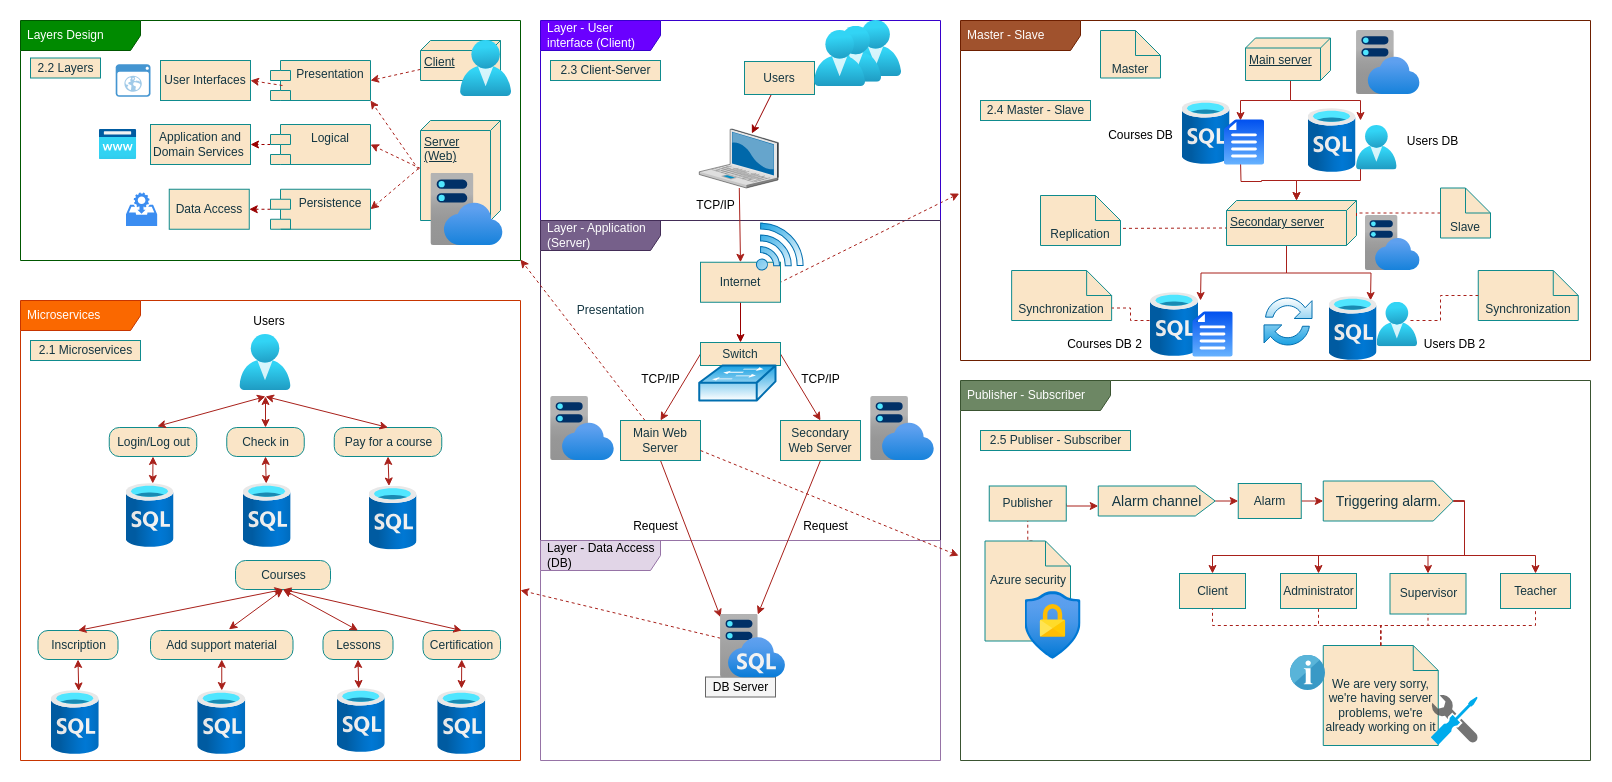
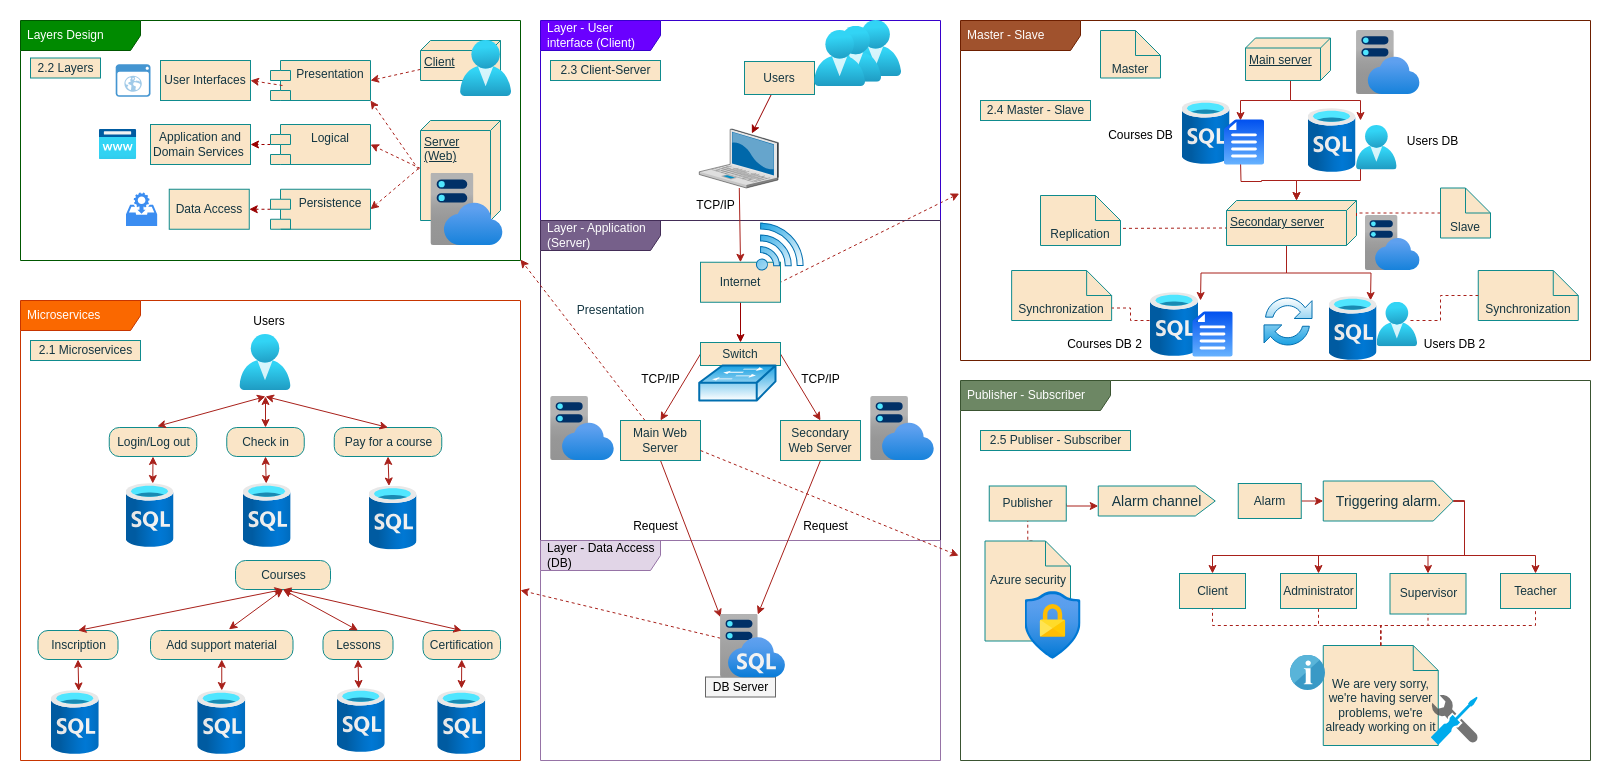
- <mxCell id="80" style="edgeStyle=orthogonalEdgeStyle;rounded=0;orthogonalLoop=1;jettySize=auto;html=1;exitX=1;exitY=0.5;exitDx=0;exitDy=0;exitPerimeter=0;entryX=0;entryY=0.5;entryDx=0;entryDy=0;labelBackgroundColor=#DAD2D8;strokeColor=#A8201A;fontColor=#143642;" parent="1" source="81" target="77" edge="1"><mxGeometry relative="1" as="geometry" /></mxCell>
